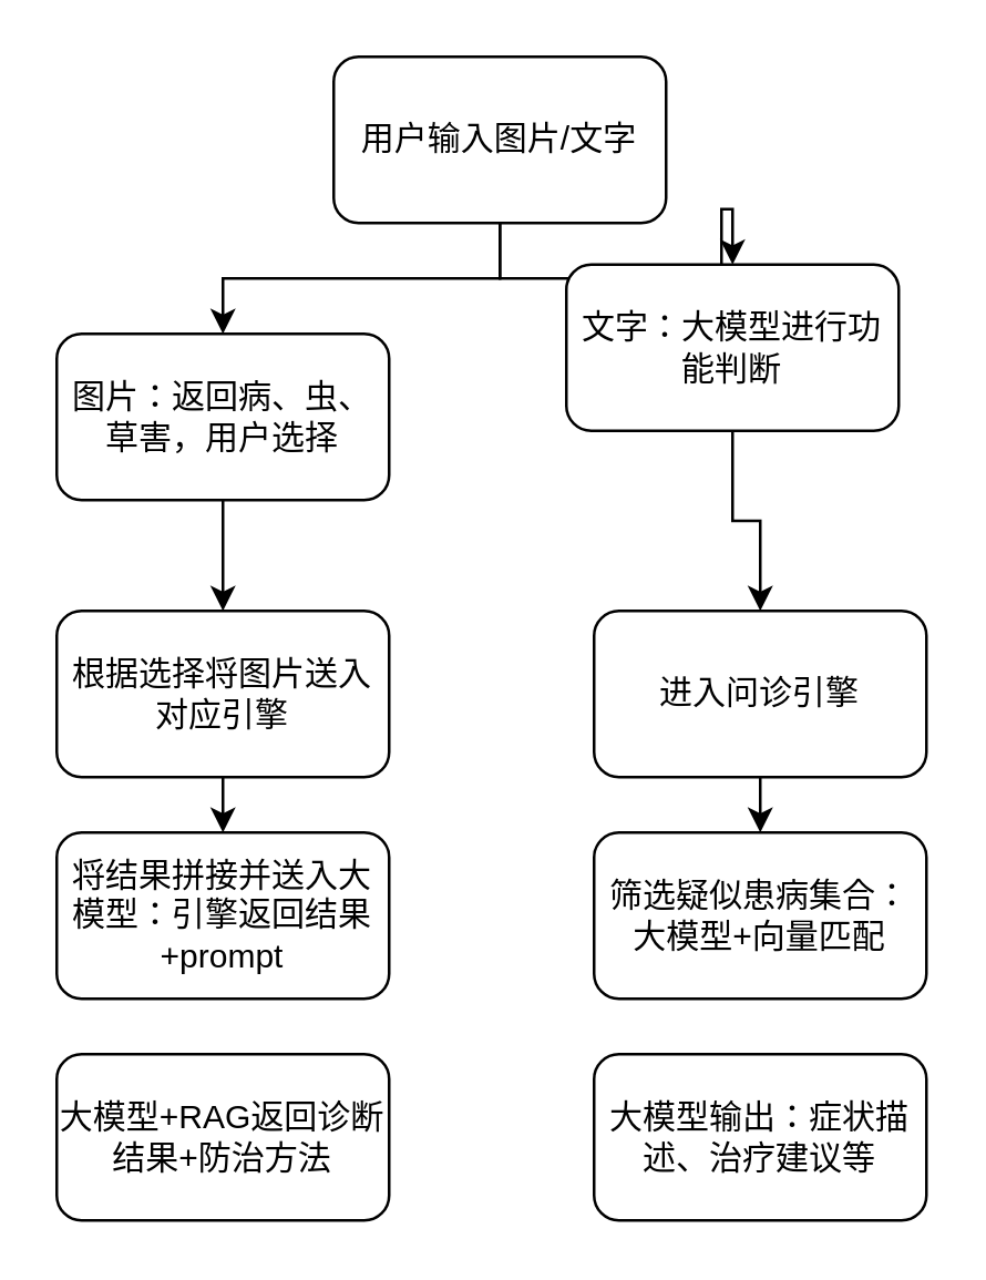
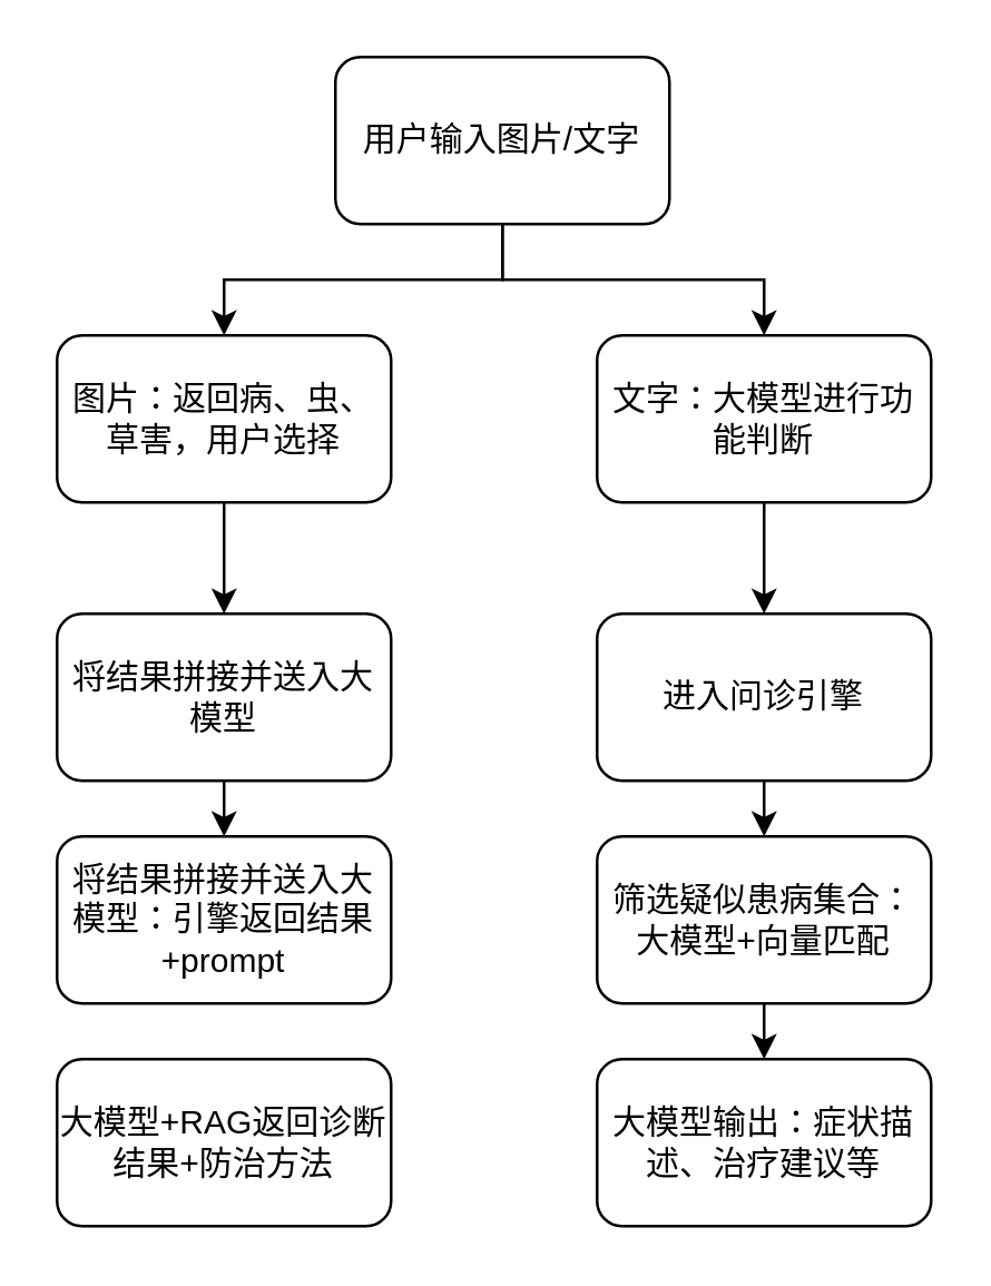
- <mxCell id="14" value="文字：大模型进行功能判断" style="rounded=1;whiteSpace=wrap;html=1;" vertex="1" parent="1"><mxGeometry x="204" y="95" width="120" height="60" as="geometry" /></mxCell>
+ <mxCell id="14" value="文字：大模型进行功能判断" style="rounded=1;whiteSpace=wrap;html=1;" vertex="1" parent="1"><mxGeometry x="214" y="120" width="120" height="60" as="geometry" /></mxCell>
- <mxCell id="10" value="根据选择将图片送入对应引擎" style="rounded=1;whiteSpace=wrap;html=1;" vertex="1" parent="1"><mxGeometry x="20" y="220" width="120" height="60" as="geometry" /></mxCell>
+ <mxCell id="10" value="将结果拼接并送入大模型" style="rounded=1;whiteSpace=wrap;html=1;" vertex="1" parent="1"><mxGeometry x="20" y="220" width="120" height="60" as="geometry" /></mxCell>
+ <mxCell id="15" style="edgeStyle=orthogonalEdgeStyle;rounded=0;orthogonalLoop=1;jettySize=auto;html=1;exitX=0.5;exitY=1;exitDx=0;exitDy=0;entryX=0.5;entryY=0;entryDx=0;entryDy=0;" edge="1" parent="1" source="16" target="17"><mxGeometry relative="1" as="geometry" /></mxCell>
